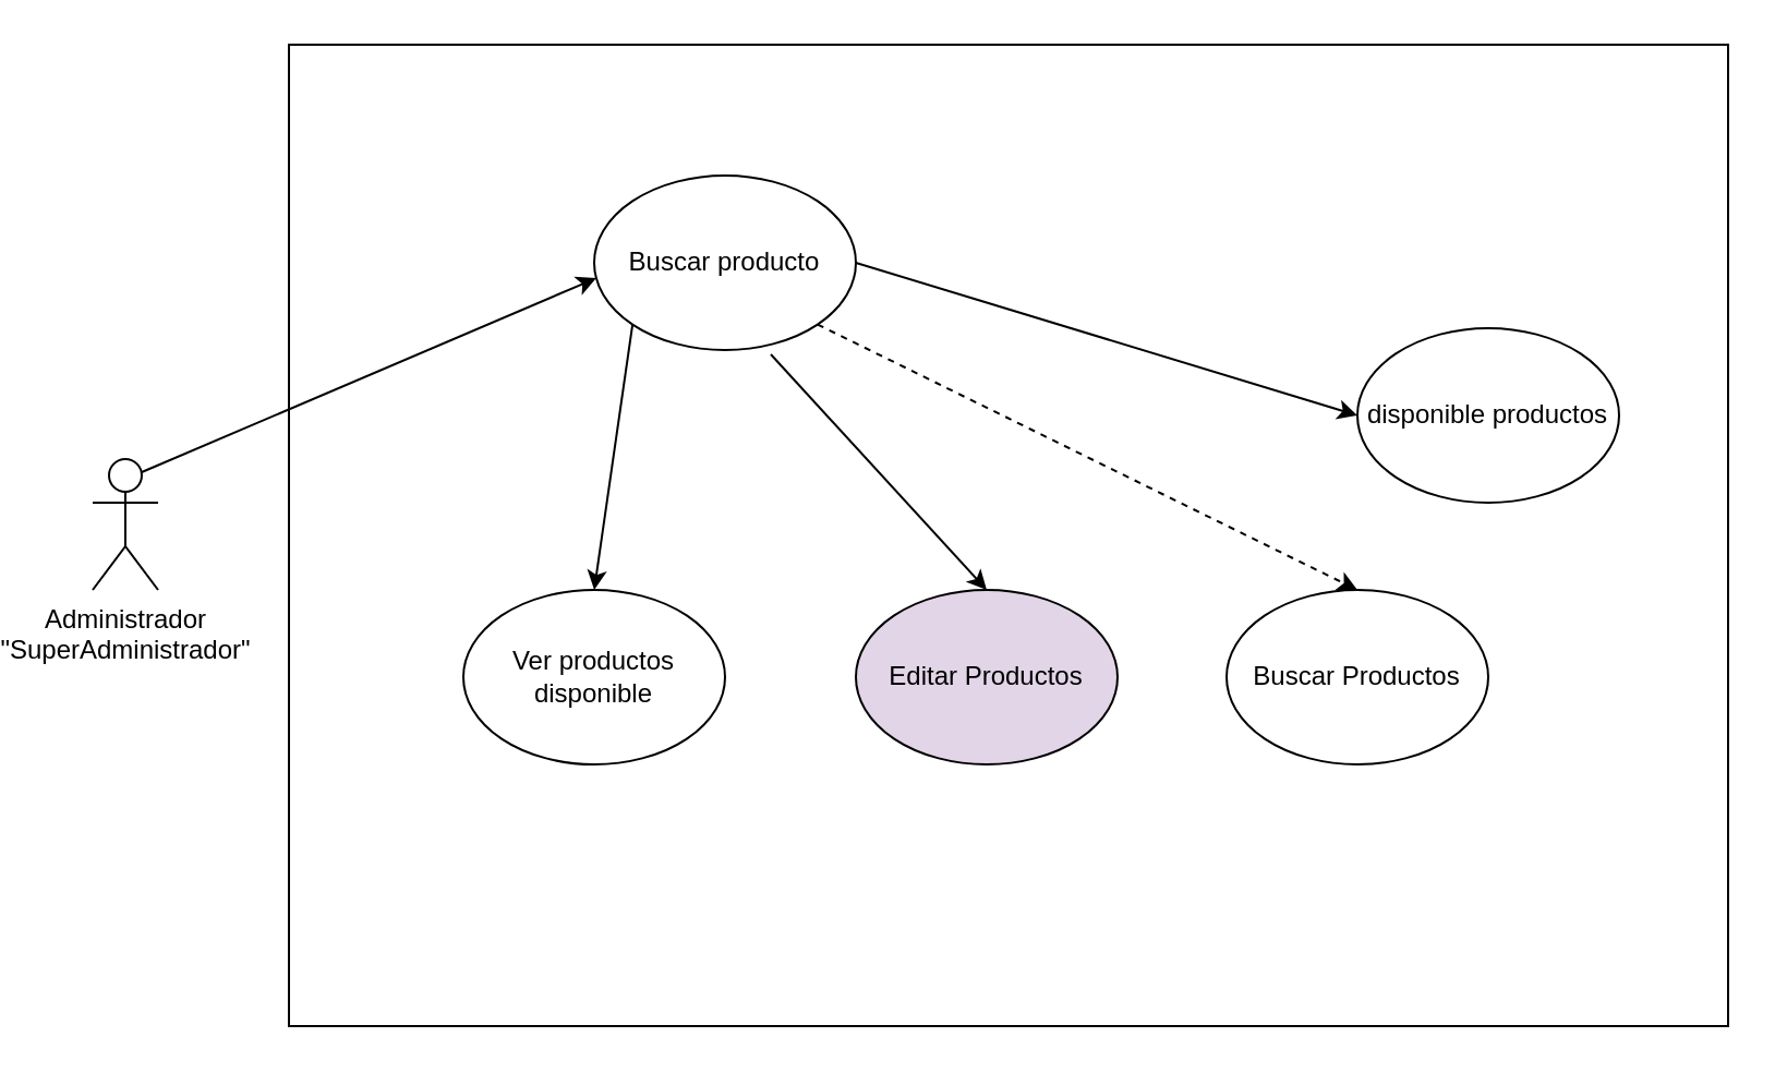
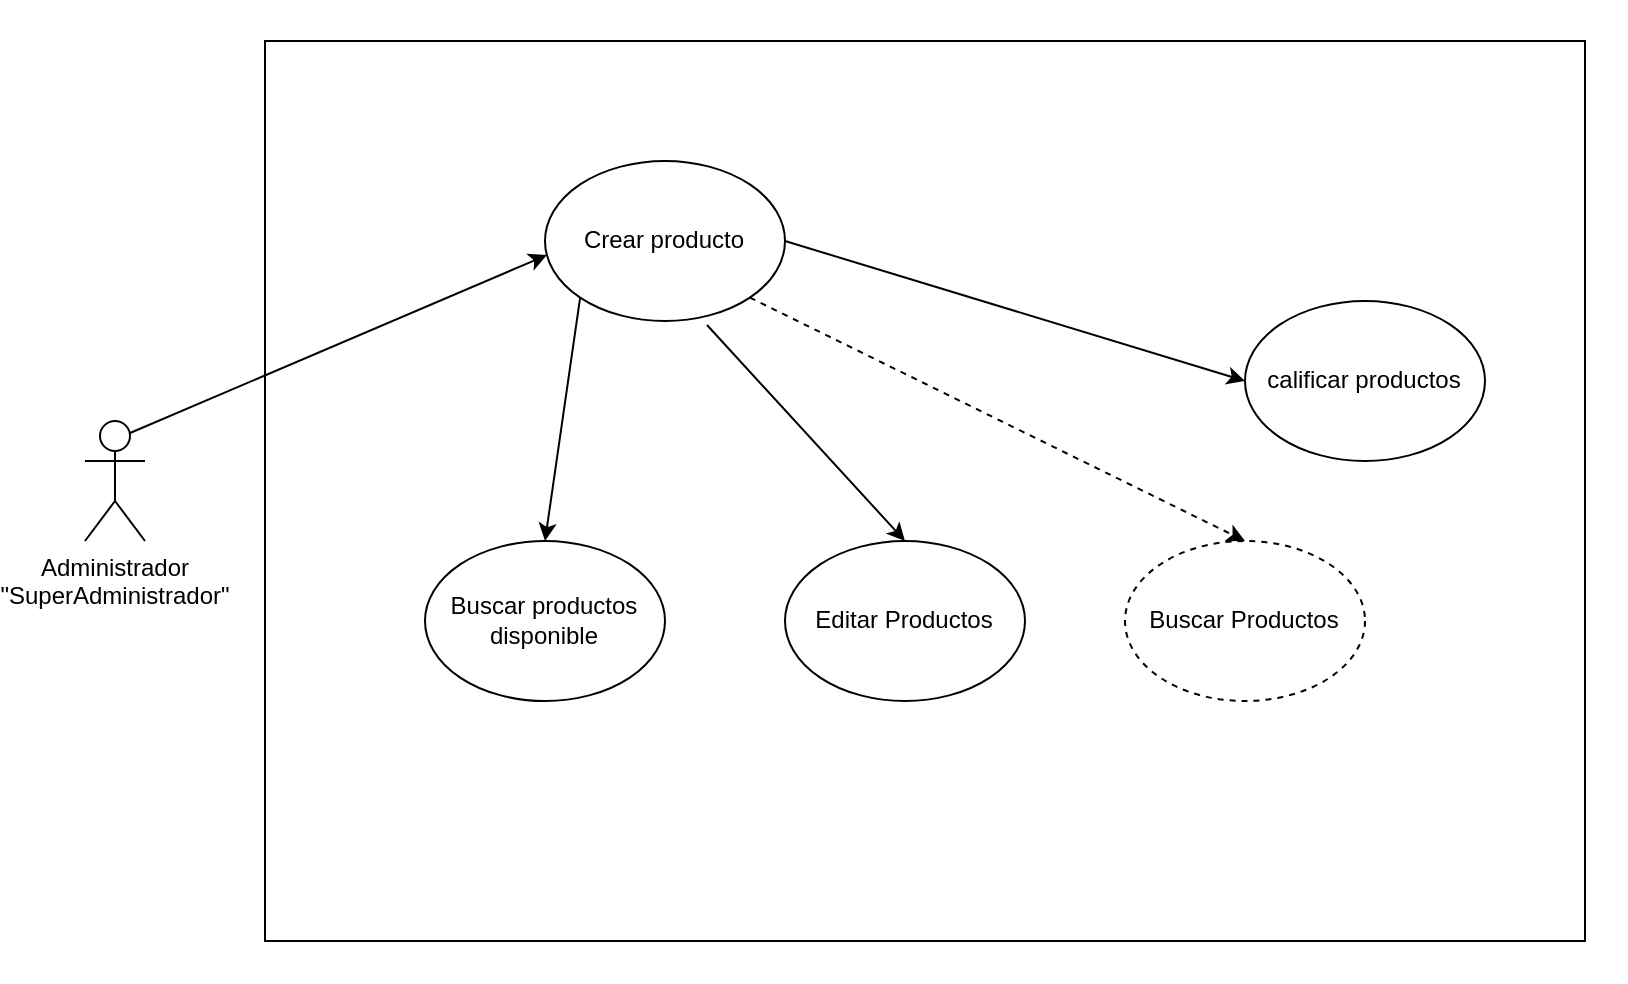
- <mxCell id="4" value="&lt;font style=&quot;vertical-align: inherit&quot;&gt;&lt;font style=&quot;vertical-align: inherit&quot;&gt;Buscar producto&lt;/font&gt;&lt;/font&gt;" style="ellipse;whiteSpace=wrap;html=1;" parent="1" vertex="1"><mxGeometry x="250" y="80" width="120" height="80" as="geometry" /></mxCell>
+ <mxCell id="4" value="&lt;font style=&quot;vertical-align: inherit&quot;&gt;&lt;font style=&quot;vertical-align: inherit&quot;&gt;Crear producto&lt;/font&gt;&lt;/font&gt;" style="ellipse;whiteSpace=wrap;html=1;" parent="1" vertex="1"><mxGeometry x="250" y="80" width="120" height="80" as="geometry" /></mxCell>
- <mxCell id="8" value="disponible productos" style="ellipse;whiteSpace=wrap;html=1;" parent="1" vertex="1"><mxGeometry x="600" y="150" width="120" height="80" as="geometry" /></mxCell>
+ <mxCell id="8" value="calificar productos" style="ellipse;whiteSpace=wrap;html=1;" parent="1" vertex="1"><mxGeometry x="600" y="150" width="120" height="80" as="geometry" /></mxCell>
- <mxCell id="5" value="&lt;font style=&quot;vertical-align: inherit&quot;&gt;&lt;font style=&quot;vertical-align: inherit&quot;&gt;Ver productos disponible&lt;/font&gt;&lt;/font&gt;" style="ellipse;whiteSpace=wrap;html=1;" parent="1" vertex="1"><mxGeometry x="190" y="270" width="120" height="80" as="geometry" /></mxCell>
+ <mxCell id="5" value="&lt;font style=&quot;vertical-align: inherit&quot;&gt;&lt;font style=&quot;vertical-align: inherit&quot;&gt;Buscar productos disponible&lt;/font&gt;&lt;/font&gt;" style="ellipse;whiteSpace=wrap;html=1;" parent="1" vertex="1"><mxGeometry x="190" y="270" width="120" height="80" as="geometry" /></mxCell>
- <mxCell id="6" value="&lt;font style=&quot;vertical-align: inherit&quot;&gt;&lt;font style=&quot;vertical-align: inherit&quot;&gt;Editar Productos&lt;/font&gt;&lt;/font&gt;" style="ellipse;whiteSpace=wrap;html=1;fillColor=#e1d5e7;" parent="1" vertex="1"><mxGeometry x="370" y="270" width="120" height="80" as="geometry" /></mxCell>
+ <mxCell id="6" value="&lt;font style=&quot;vertical-align: inherit&quot;&gt;&lt;font style=&quot;vertical-align: inherit&quot;&gt;Editar Productos&lt;/font&gt;&lt;/font&gt;" style="ellipse;whiteSpace=wrap;html=1;" parent="1" vertex="1"><mxGeometry x="370" y="270" width="120" height="80" as="geometry" /></mxCell>
- <mxCell id="7" value="&lt;font style=&quot;vertical-align: inherit&quot;&gt;&lt;font style=&quot;vertical-align: inherit&quot;&gt;Buscar Productos&lt;/font&gt;&lt;/font&gt;" style="ellipse;whiteSpace=wrap;html=1;" parent="1" vertex="1"><mxGeometry x="540" y="270" width="120" height="80" as="geometry" /></mxCell>
+ <mxCell id="7" value="&lt;font style=&quot;vertical-align: inherit&quot;&gt;&lt;font style=&quot;vertical-align: inherit&quot;&gt;Buscar Productos&lt;/font&gt;&lt;/font&gt;" style="ellipse;whiteSpace=wrap;html=1;dashed=1;" parent="1" vertex="1"><mxGeometry x="540" y="270" width="120" height="80" as="geometry" /></mxCell>
